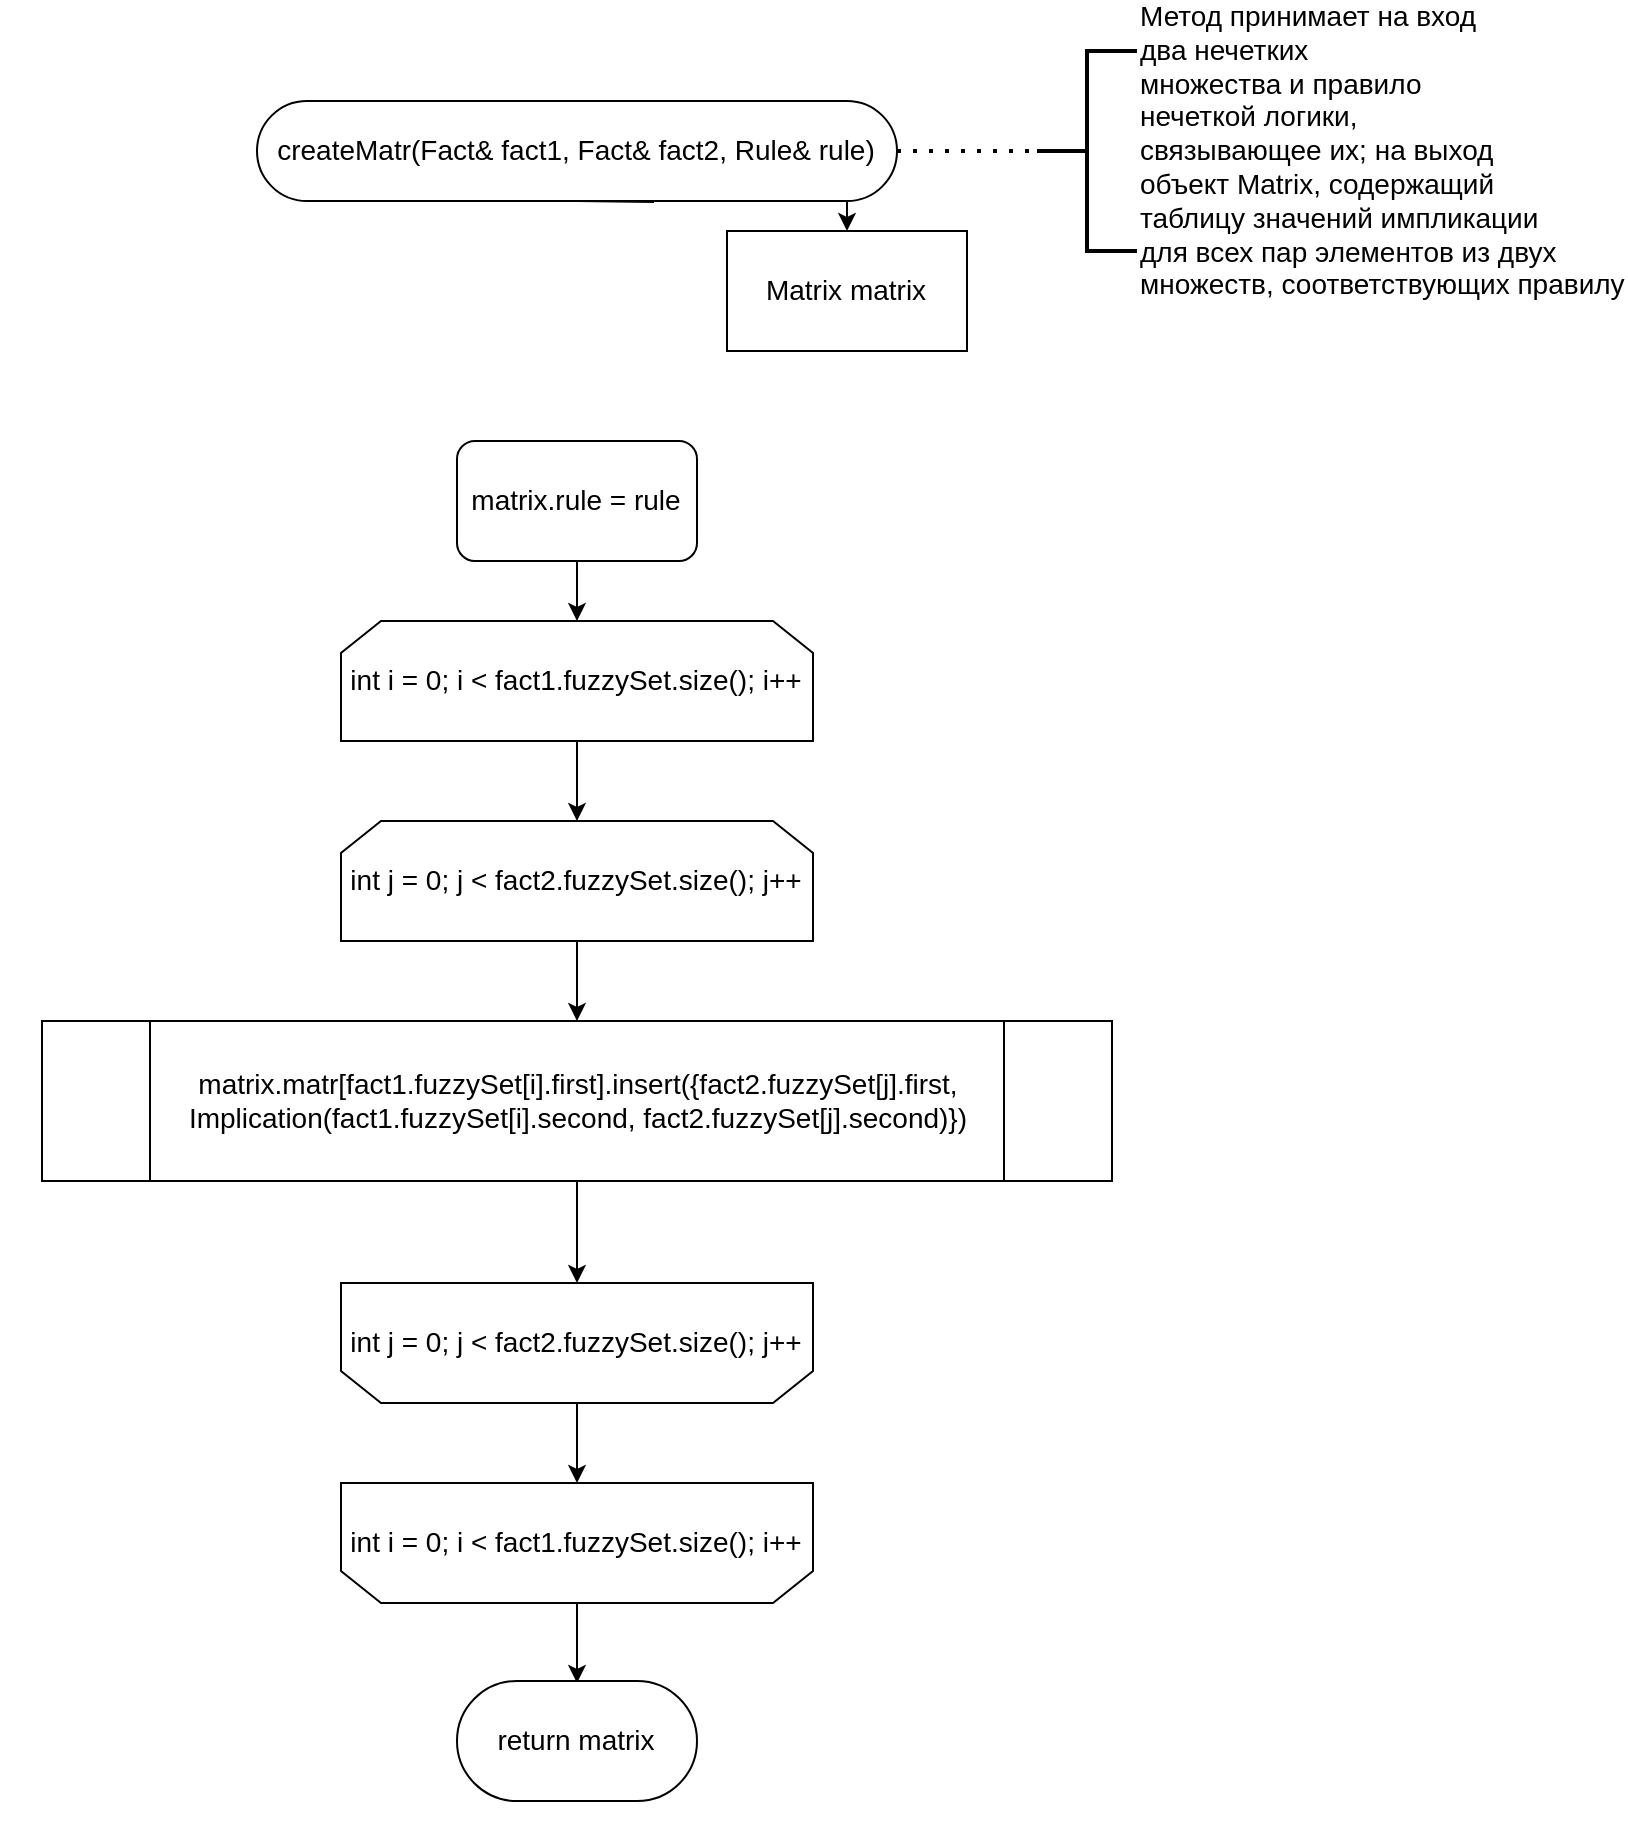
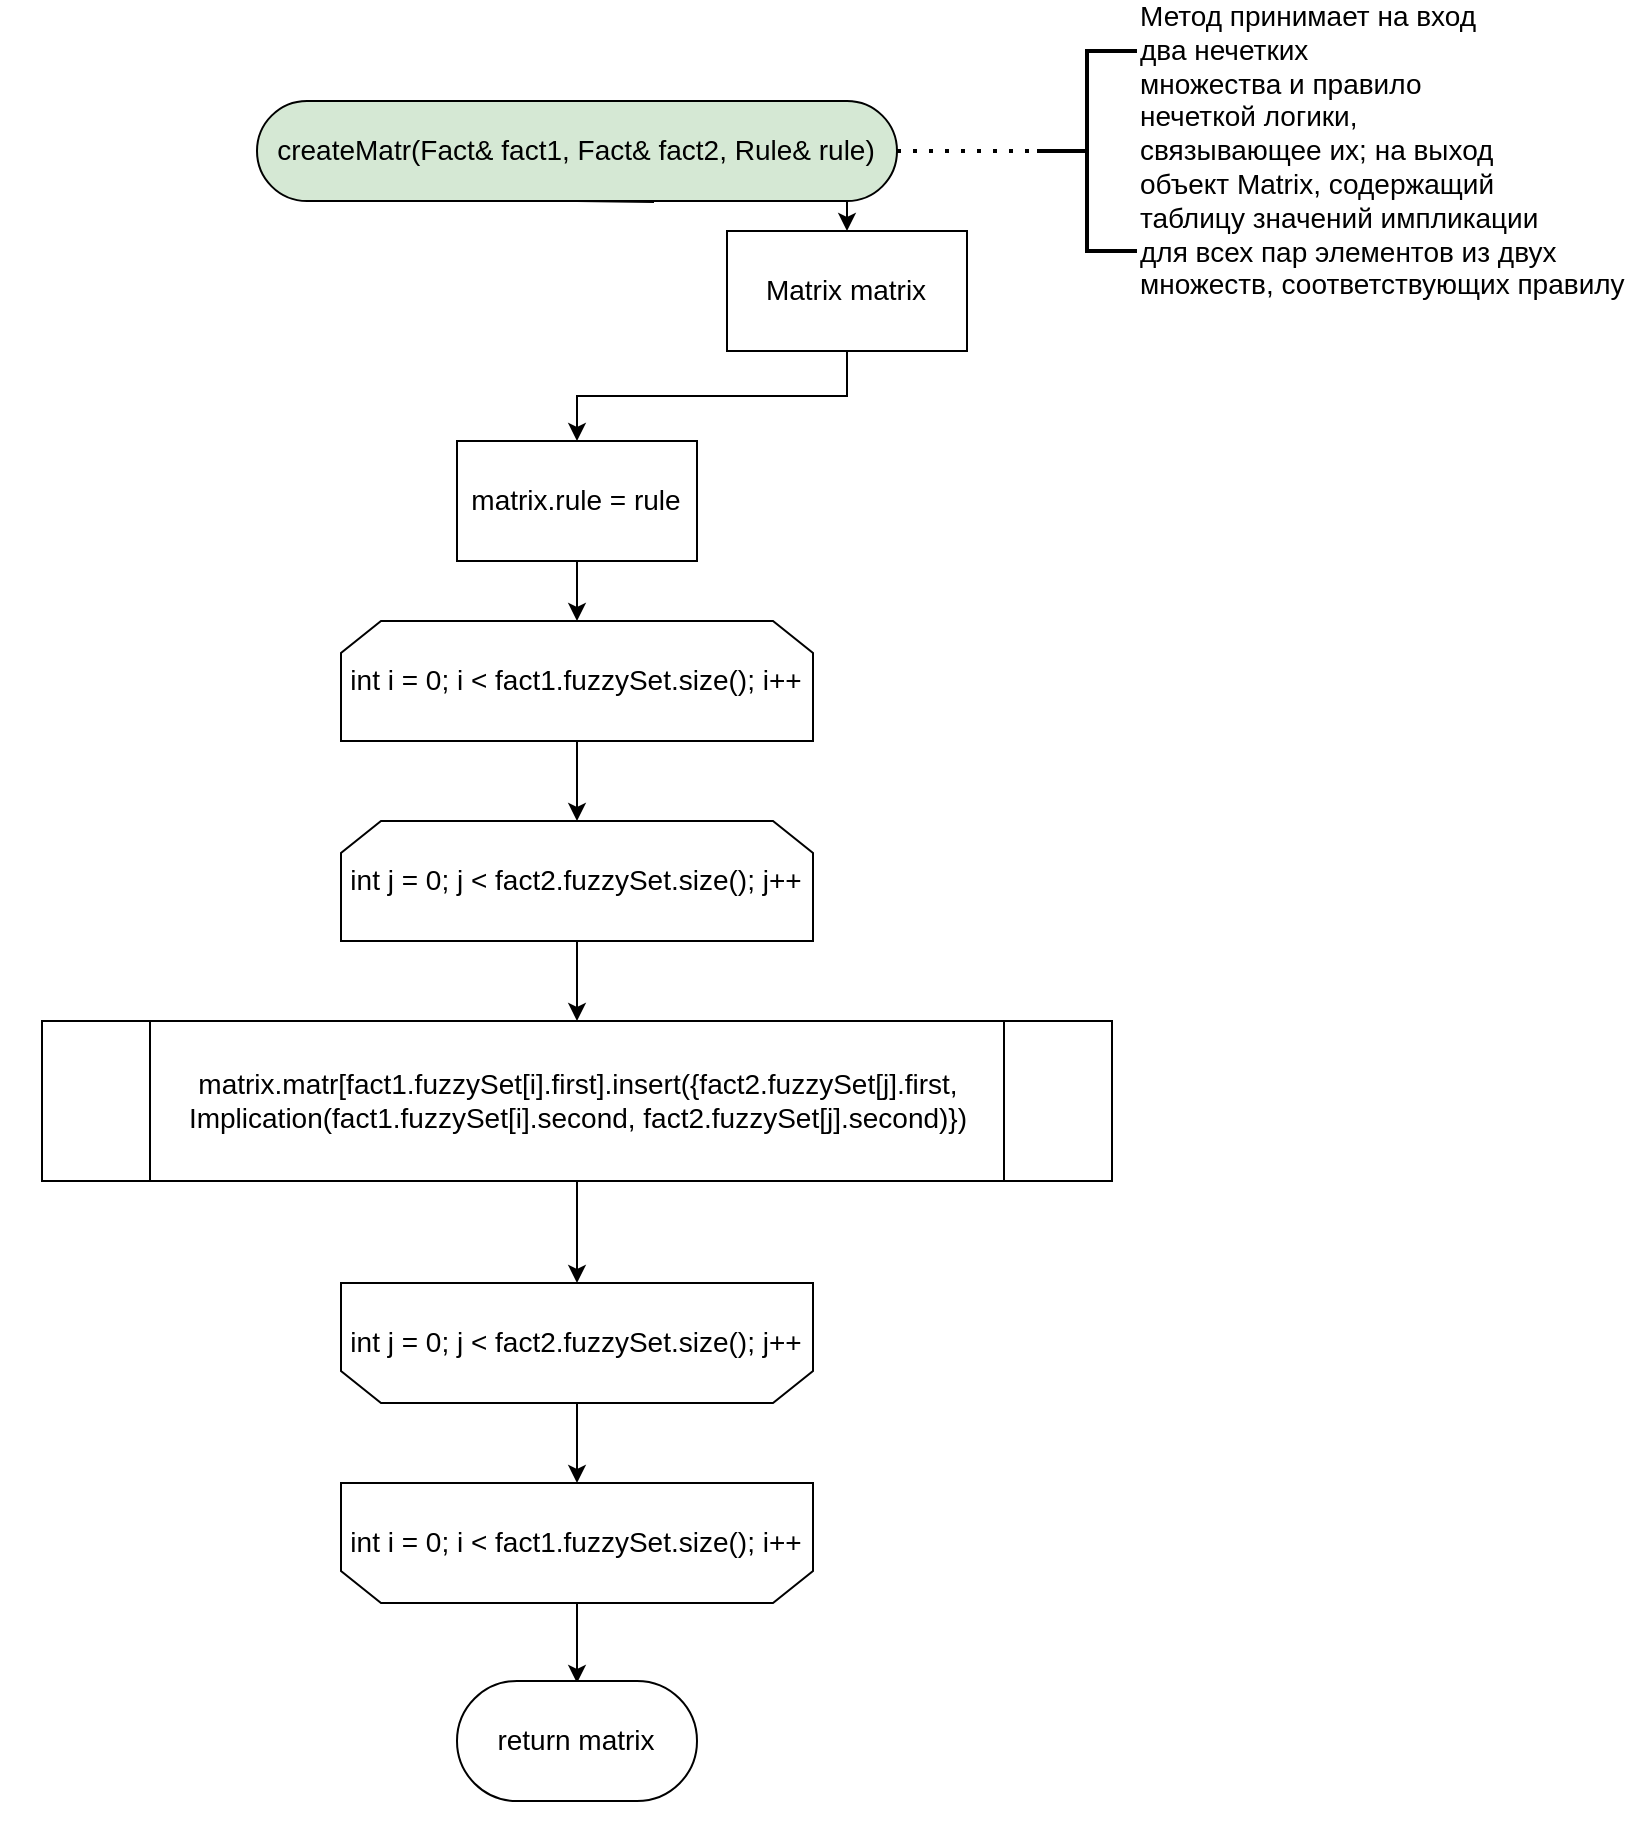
- <mxCell id="17" value="&lt;span style=&quot;font-size: 14px;&quot;&gt;createMatr(Fact&amp;amp; fact1, Fact&amp;amp; fact2, Rule&amp;amp; rule)&lt;/span&gt;" style="rounded=1;whiteSpace=wrap;html=1;arcSize=50;" vertex="1" parent="1"><mxGeometry x="128" y="45" width="320" height="50" as="geometry" /></mxCell>
+ <mxCell id="17" value="&lt;span style=&quot;font-size: 14px;&quot;&gt;createMatr(Fact&amp;amp; fact1, Fact&amp;amp; fact2, Rule&amp;amp; rule)&lt;/span&gt;" style="rounded=1;whiteSpace=wrap;html=1;arcSize=50;fillColor=#d5e8d4;" vertex="1" parent="1"><mxGeometry x="128" y="45" width="320" height="50" as="geometry" /></mxCell>
+ <mxCell id="3" style="edgeStyle=orthogonalEdgeStyle;rounded=0;orthogonalLoop=1;jettySize=auto;html=1;exitX=0.5;exitY=1;exitDx=0;exitDy=0;" parent="1" source="4" target="6" edge="1"><mxGeometry relative="1" as="geometry" /></mxCell>
- <mxCell id="6" value="&lt;font style=&quot;font-size: 14px;&quot;&gt;matrix.rule = rule&lt;/font&gt;" style="whiteSpace=wrap;html=1;rounded=1;" parent="1" vertex="1"><mxGeometry x="228" y="215" width="120" height="60" as="geometry" /></mxCell>
+ <mxCell id="6" value="&lt;font style=&quot;font-size: 14px;&quot;&gt;matrix.rule = rule&lt;/font&gt;" style="rounded=0;whiteSpace=wrap;html=1;" parent="1" vertex="1"><mxGeometry x="228" y="215" width="120" height="60" as="geometry" /></mxCell>
